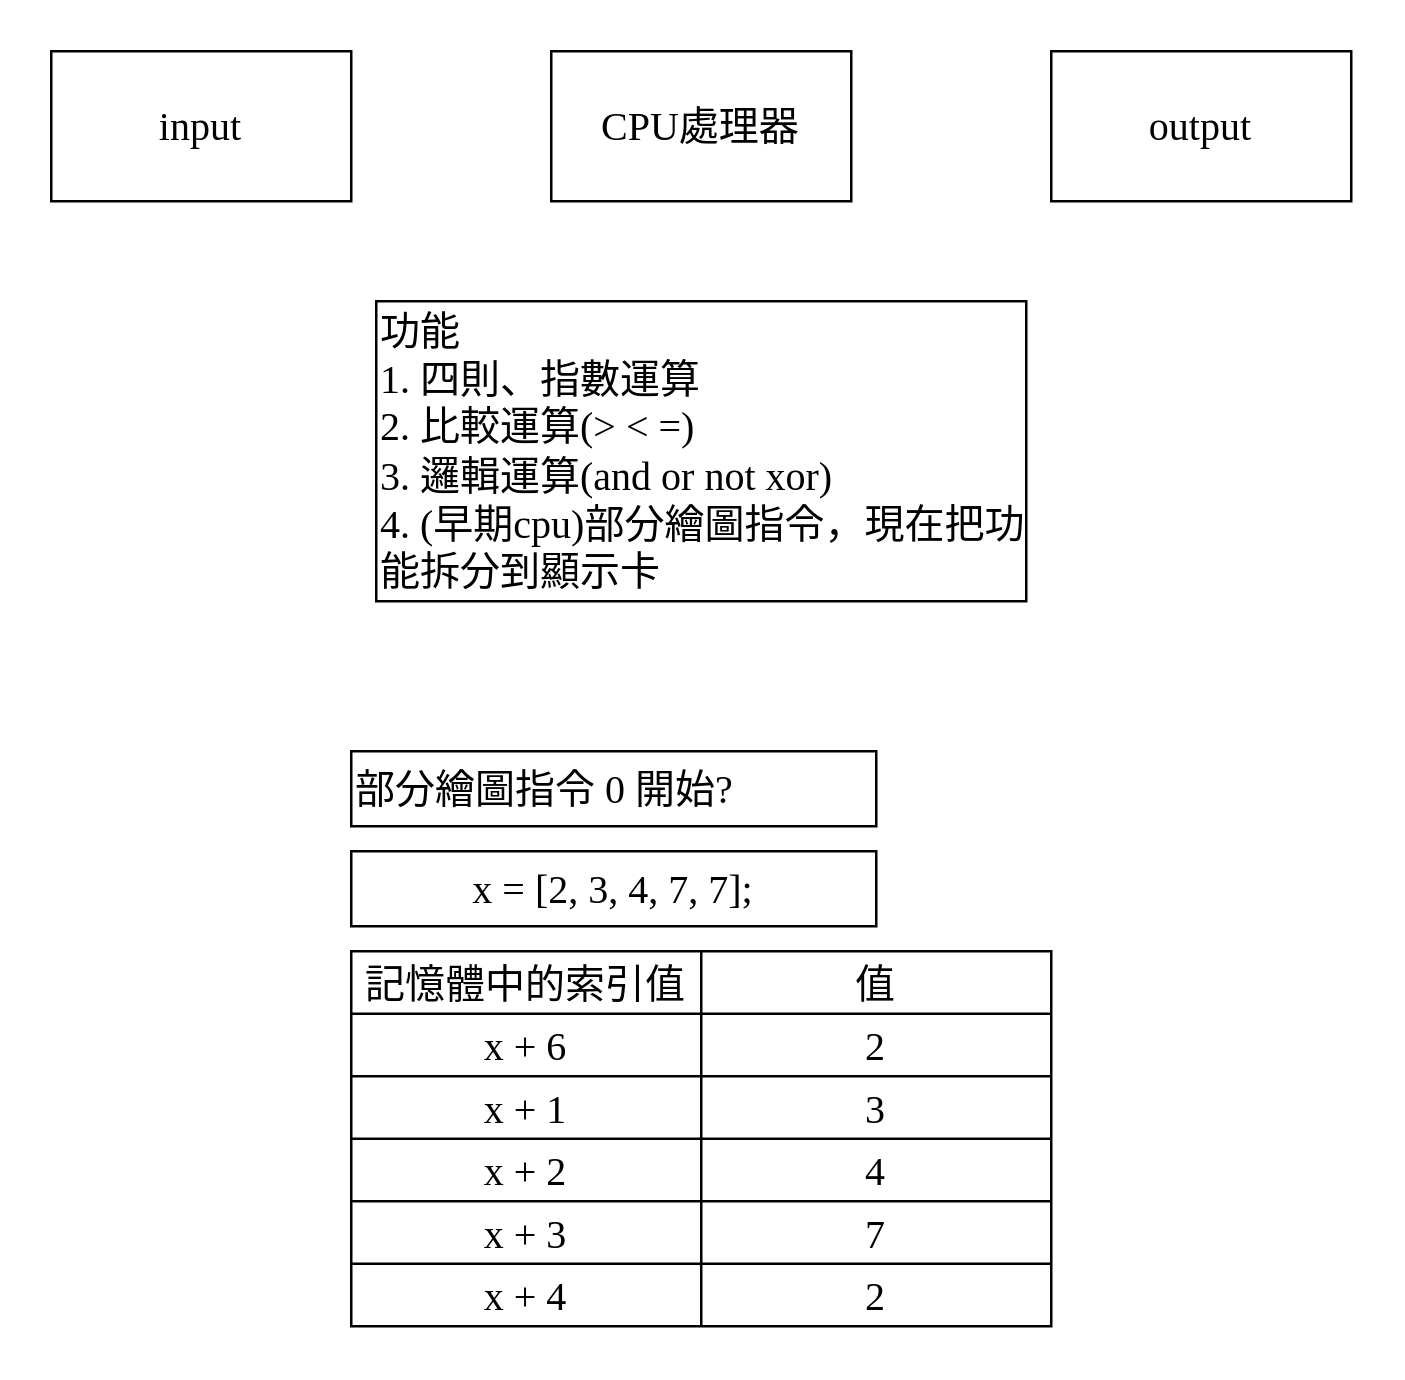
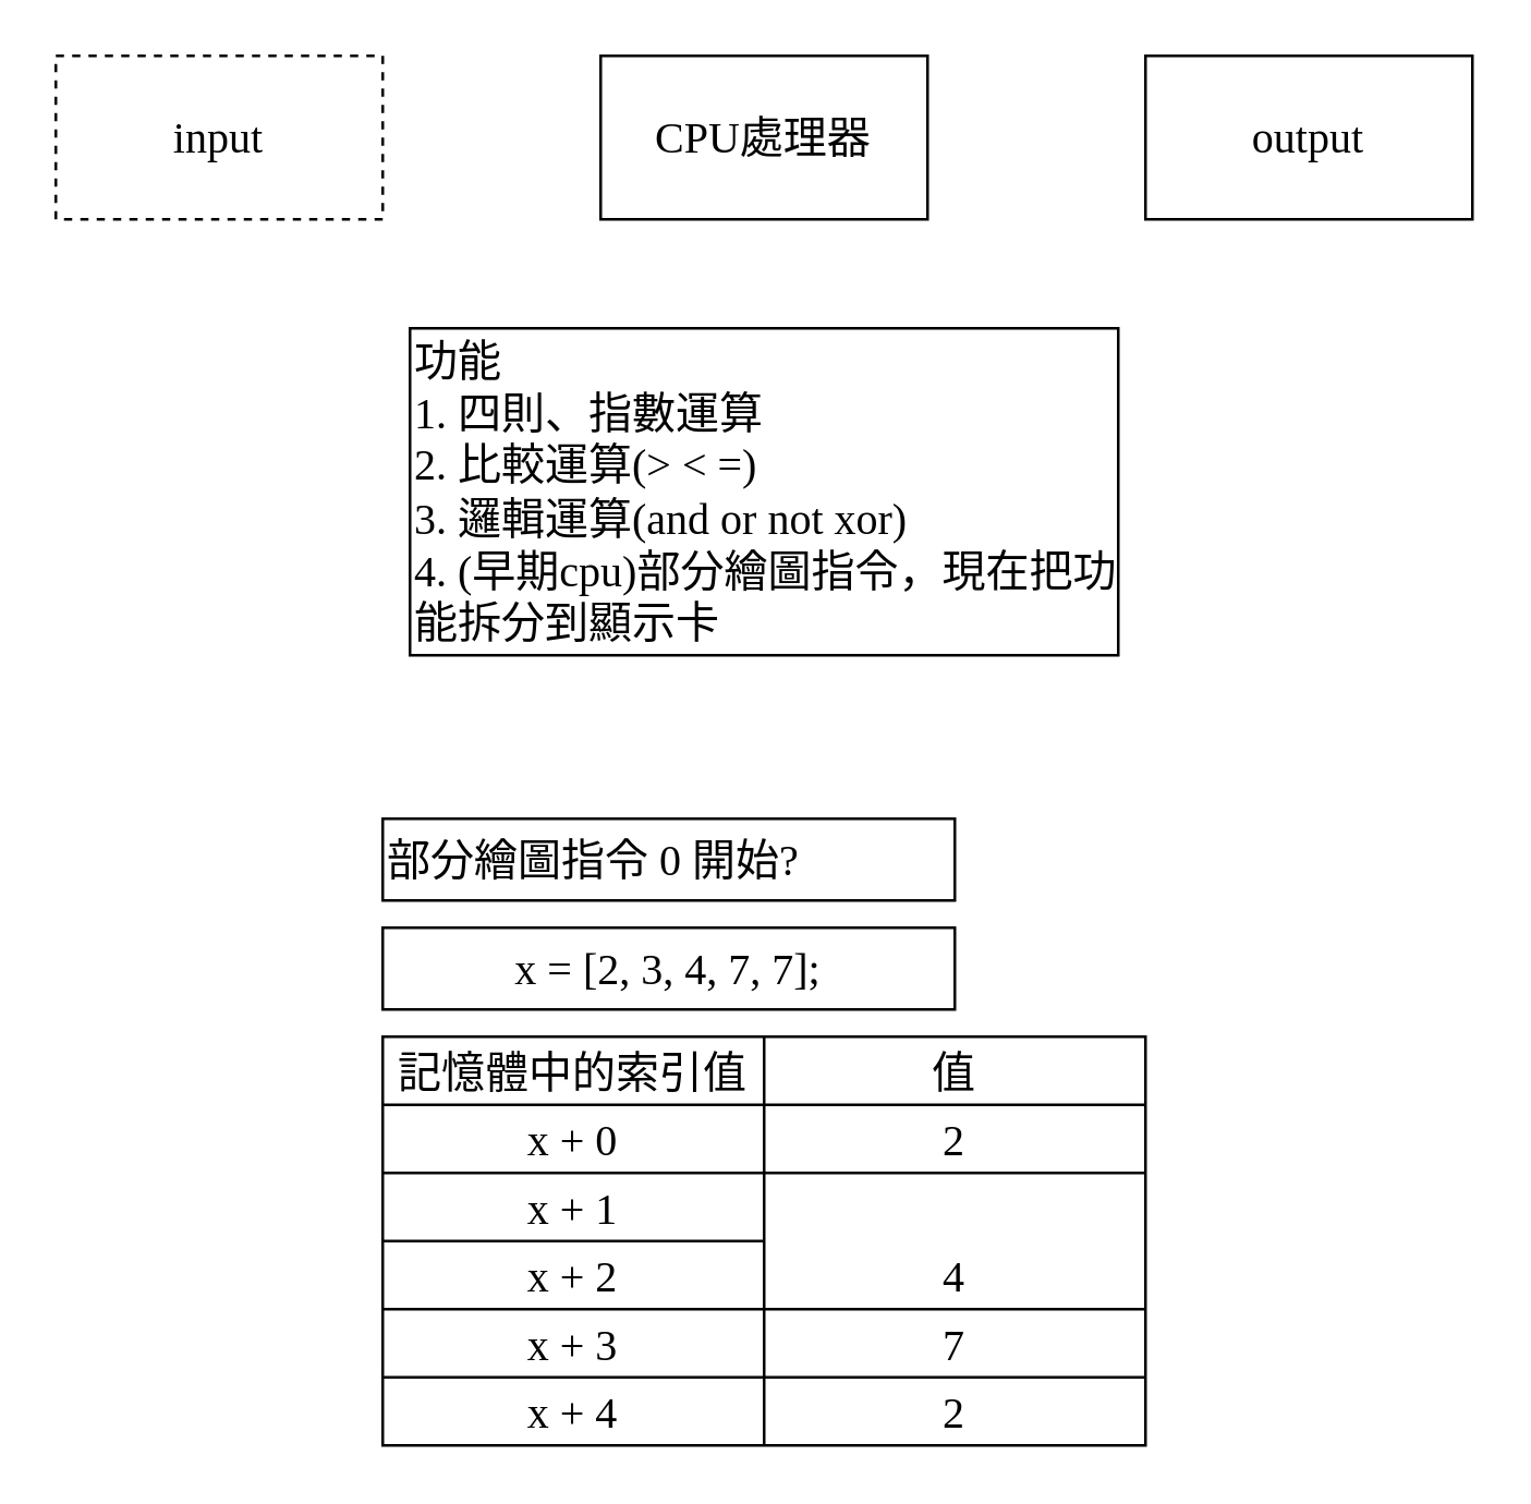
- <mxCell id="2" value="&lt;font style=&quot;font-size: 16px&quot;&gt;input&lt;/font&gt;" style="rounded=0;whiteSpace=wrap;html=1;fontFamily=Verdana;" parent="1" vertex="1"><mxGeometry x="20" y="20" width="120" height="60" as="geometry" /></mxCell>
+ <mxCell id="2" value="&lt;font style=&quot;font-size: 16px&quot;&gt;input&lt;/font&gt;" style="rounded=0;whiteSpace=wrap;html=1;fontFamily=Verdana;dashed=1;" parent="1" vertex="1"><mxGeometry x="20" y="20" width="120" height="60" as="geometry" /></mxCell>
- <mxCell id="11" value="x + 6" style="shape=partialRectangle;html=1;whiteSpace=wrap;connectable=0;fillColor=none;top=0;left=0;bottom=0;right=0;overflow=hidden;pointerEvents=1;fontFamily=Verdana;fontSize=16;align=center;" parent="10" vertex="1"><mxGeometry width="140" height="25" as="geometry"><mxRectangle width="140" height="25" as="alternateBounds" /></mxGeometry></mxCell>
+ <mxCell id="11" value="x + 0" style="shape=partialRectangle;html=1;whiteSpace=wrap;connectable=0;fillColor=none;top=0;left=0;bottom=0;right=0;overflow=hidden;pointerEvents=1;fontFamily=Verdana;fontSize=16;align=center;" parent="10" vertex="1"><mxGeometry width="140" height="25" as="geometry"><mxRectangle width="140" height="25" as="alternateBounds" /></mxGeometry></mxCell>
- <mxCell id="15" value="3" style="shape=partialRectangle;html=1;whiteSpace=wrap;connectable=0;fillColor=none;top=0;left=0;bottom=0;right=0;overflow=hidden;pointerEvents=1;fontFamily=Verdana;fontSize=16;align=center;" parent="13" vertex="1"><mxGeometry x="140" width="140" height="25" as="geometry"><mxRectangle width="140" height="25" as="alternateBounds" /></mxGeometry></mxCell>
